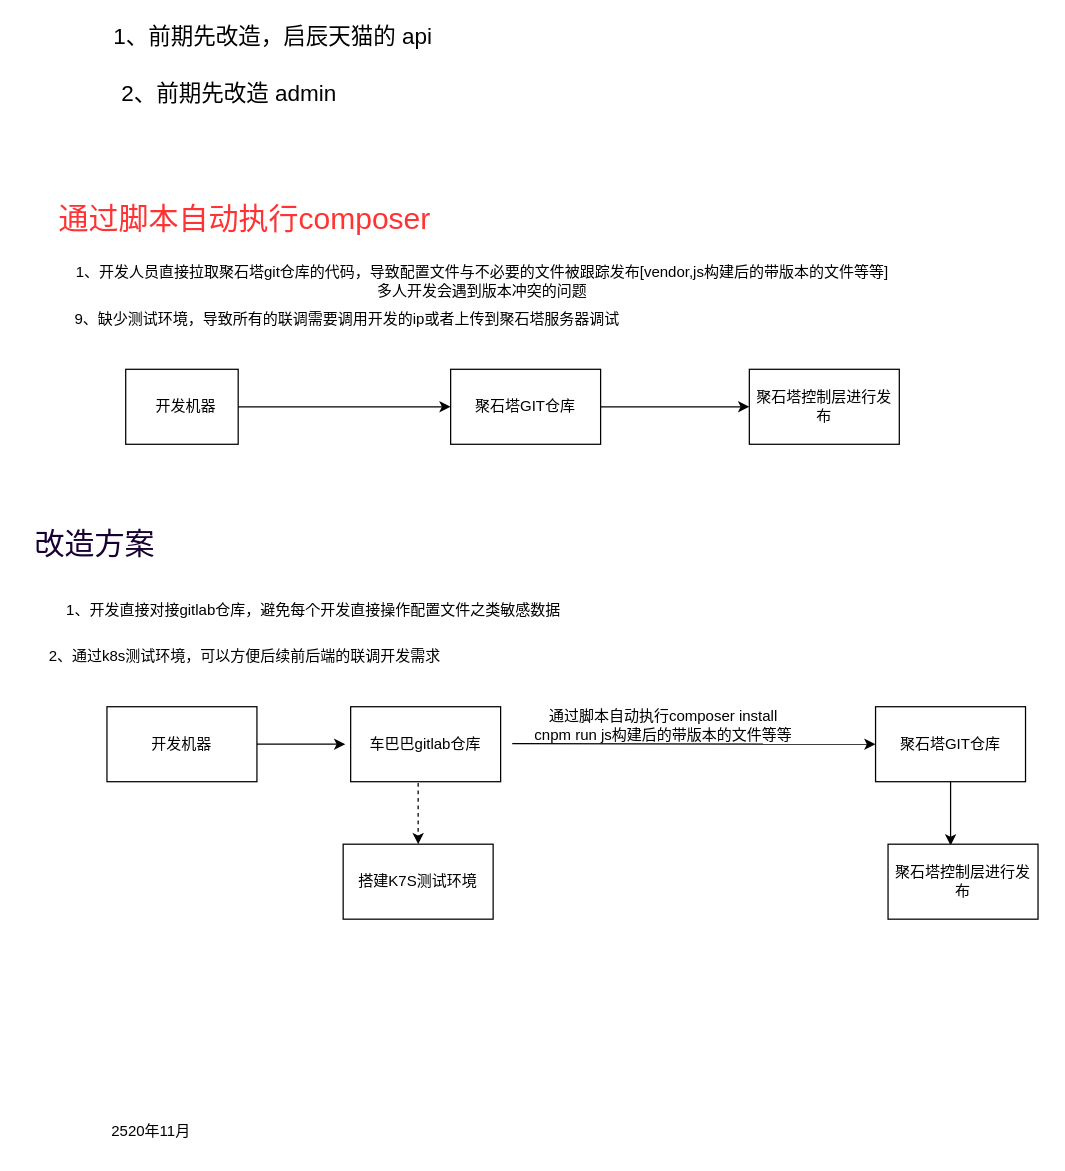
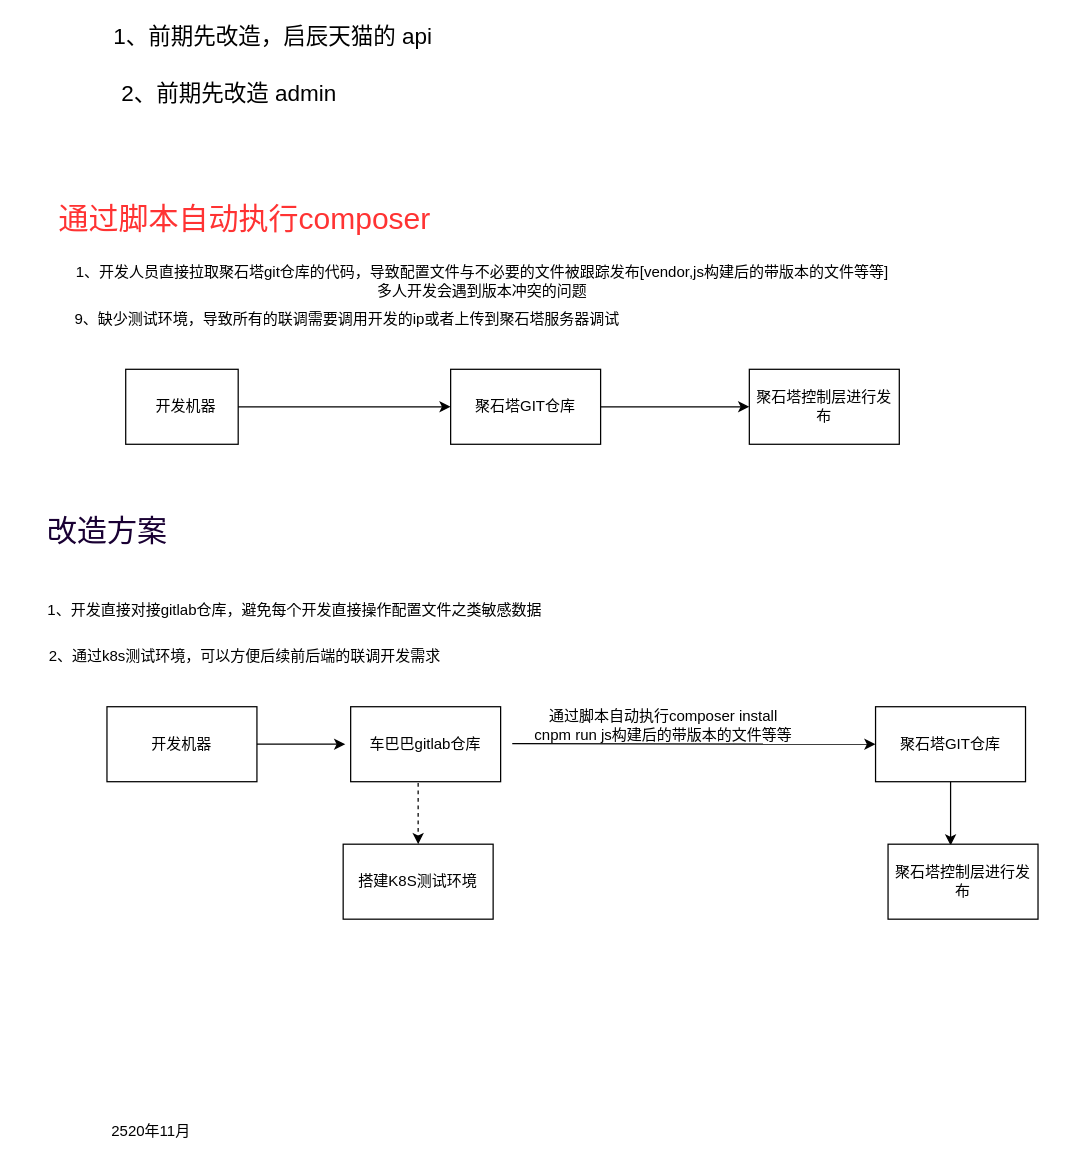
- <mxCell id="10" value="&lt;font style=&quot;font-size: 24px&quot; color=&quot;#190033&quot;&gt;改造方案&lt;/font&gt;" style="text;html=1;align=center;verticalAlign=middle;resizable=0;points=[];autosize=1;" vertex="1" parent="1"><mxGeometry x="20" y="425" width="110" height="20" as="geometry" /></mxCell>
+ <mxCell id="10" value="&lt;font style=&quot;font-size: 24px&quot; color=&quot;#190033&quot;&gt;改造方案&lt;/font&gt;" style="text;html=1;align=center;verticalAlign=middle;resizable=0;points=[];autosize=1;" vertex="1" parent="1"><mxGeometry x="30" y="415" width="110" height="20" as="geometry" /></mxCell>
- <mxCell id="21" value="&lt;br&gt;1、开发直接对接gitlab仓库，避免每个开发直接操作配置文件之类敏感数据" style="text;html=1;align=center;verticalAlign=middle;resizable=0;points=[];autosize=1;" vertex="1" parent="1"><mxGeometry x="45" y="465" width="410" height="30" as="geometry" /></mxCell>
+ <mxCell id="21" value="&lt;br&gt;1、开发直接对接gitlab仓库，避免每个开发直接操作配置文件之类敏感数据" style="text;html=1;align=center;verticalAlign=middle;resizable=0;points=[];autosize=1;" vertex="1" parent="1"><mxGeometry y="465" width="410" height="30" as="geometry" x="30" /></mxCell>
- <mxCell id="19" value="搭建K7S测试环境" style="rounded=0;whiteSpace=wrap;html=1;" vertex="1" parent="1"><mxGeometry x="274" y="675" width="120" height="60" as="geometry" /></mxCell>
+ <mxCell id="19" value="搭建K8S测试环境" style="rounded=0;whiteSpace=wrap;html=1;" vertex="1" parent="1"><mxGeometry x="274" y="675" width="120" height="60" as="geometry" /></mxCell>
